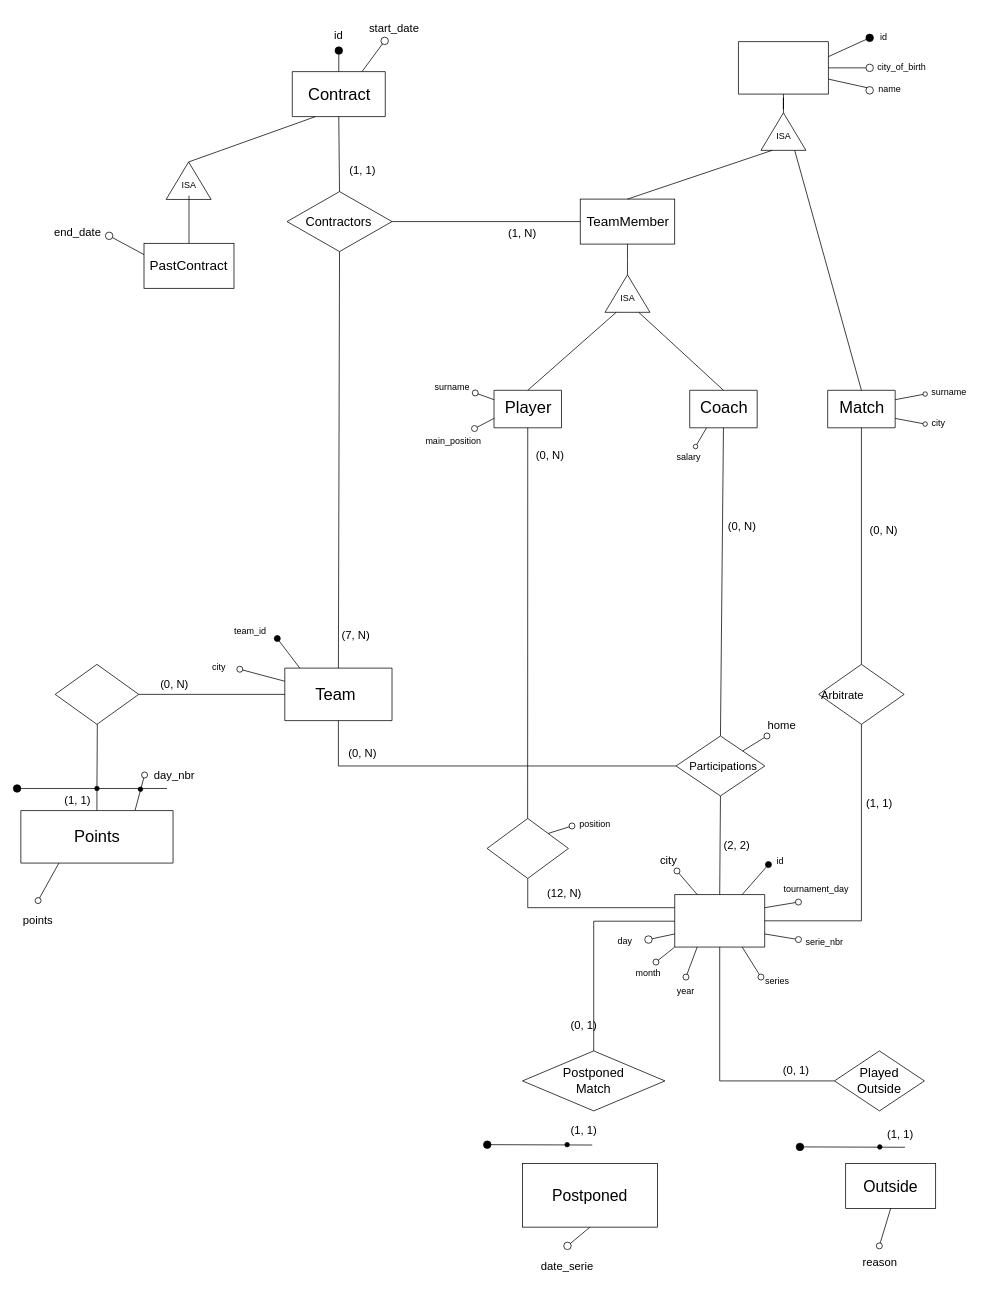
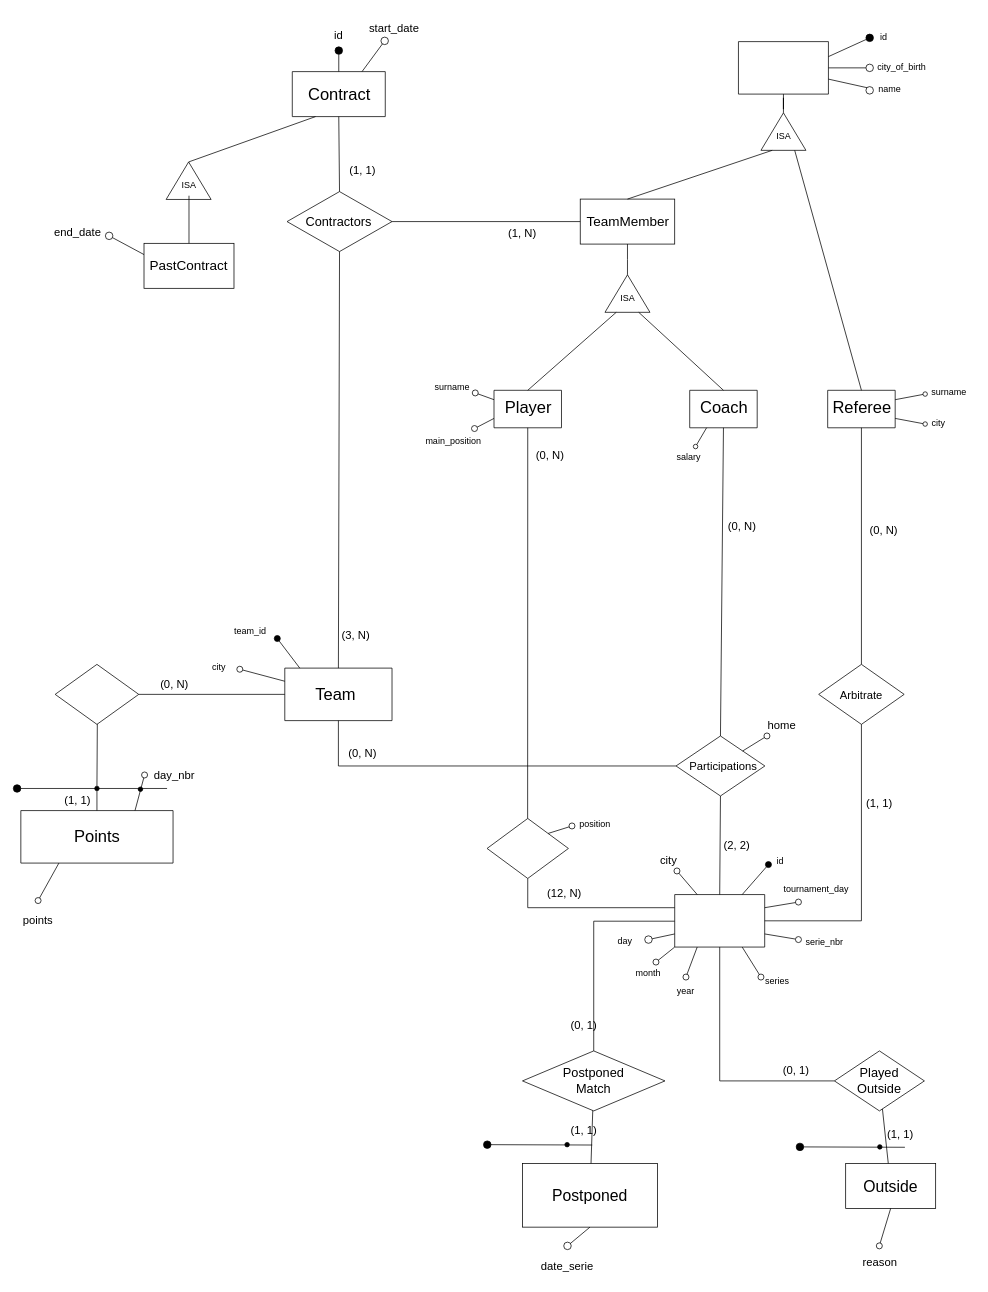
- <mxCell id="31" value="&lt;font style=&quot;font-size: 22px&quot;&gt;Match&lt;br&gt;&lt;/font&gt;" style="text;html=1;strokeColor=none;fillColor=none;align=center;verticalAlign=middle;whiteSpace=wrap;rounded=0;" vertex="1" parent="30"><mxGeometry x="16" y="9" width="60" height="30" as="geometry" /></mxCell>
+ <mxCell id="31" value="&lt;font style=&quot;font-size: 22px&quot;&gt;Referee&lt;br&gt;&lt;/font&gt;" style="text;html=1;strokeColor=none;fillColor=none;align=center;verticalAlign=middle;whiteSpace=wrap;rounded=0;" vertex="1" parent="30"><mxGeometry x="16" y="9" width="60" height="30" as="geometry" /></mxCell>
- <mxCell id="131" value="(7, N)" style="text;html=1;strokeColor=none;fillColor=none;align=center;verticalAlign=middle;whiteSpace=wrap;rounded=0;fontSize=15;" vertex="1" parent="1"><mxGeometry x="444" y="831" width="60" height="30" as="geometry" /></mxCell>
+ <mxCell id="131" value="(3, N)" style="text;html=1;strokeColor=none;fillColor=none;align=center;verticalAlign=middle;whiteSpace=wrap;rounded=0;fontSize=15;" vertex="1" parent="1"><mxGeometry x="444" y="831" width="60" height="30" as="geometry" /></mxCell>
- <mxCell id="69" value="Arbitrate" style="text;html=1;strokeColor=none;fillColor=none;align=center;verticalAlign=middle;whiteSpace=wrap;rounded=0;fontSize=15;" vertex="1" parent="1"><mxGeometry x="1093" y="910.5" width="60" height="30" as="geometry" /></mxCell>
+ <mxCell id="69" value="Arbitrate" style="text;html=1;strokeColor=none;fillColor=none;align=center;verticalAlign=middle;whiteSpace=wrap;rounded=0;fontSize=15;" vertex="1" parent="1"><mxGeometry x="1118" y="910.5" width="60" height="30" as="geometry" /></mxCell>
+ <mxCell id="109" value="" style="edgeStyle=none;rounded=0;orthogonalLoop=1;jettySize=auto;html=1;fontSize=21;startArrow=none;startFill=0;endArrow=none;endFill=0;endSize=10;" edge="1" parent="1" source="111" target="114"><mxGeometry relative="1" as="geometry" /></mxCell>
+ <mxCell id="106" value="" style="edgeStyle=none;rounded=0;orthogonalLoop=1;jettySize=auto;html=1;fontSize=21;startArrow=none;startFill=0;endArrow=none;endFill=0;endSize=10;" edge="1" parent="1" source="108" target="113"><mxGeometry relative="1" as="geometry" /></mxCell>
